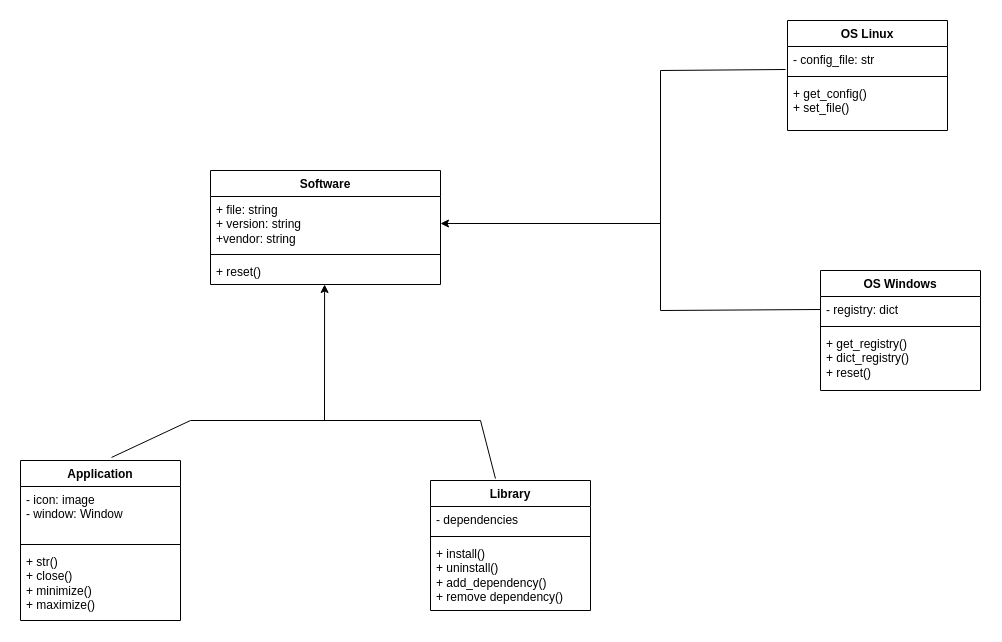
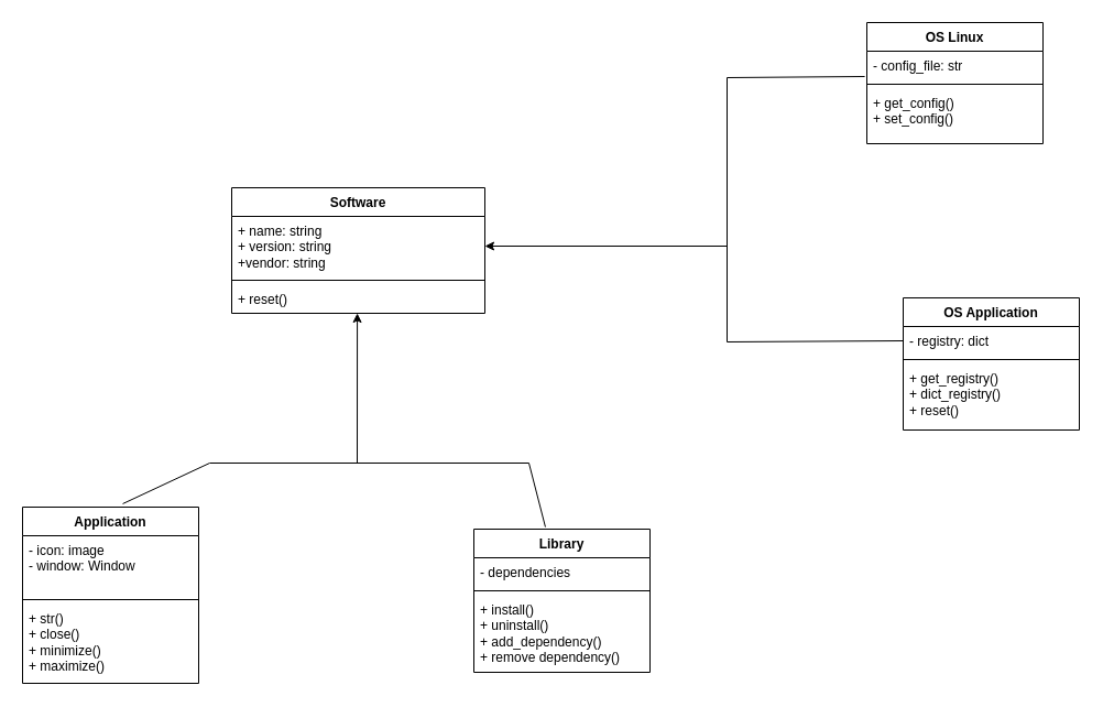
- <mxCell id="28" value="&lt;div&gt;+ get_config()&lt;/div&gt;&lt;div&gt;+ set_file()&lt;br&gt;&lt;/div&gt;" style="text;strokeColor=none;fillColor=none;align=left;verticalAlign=top;spacingLeft=4;spacingRight=4;overflow=hidden;rotatable=0;points=[[0,0.5],[1,0.5]];portConstraint=eastwest;whiteSpace=wrap;html=1;" vertex="1" parent="25"><mxGeometry y="60" width="160" height="50" as="geometry" /></mxCell>
+ <mxCell id="28" value="&lt;div&gt;+ get_config()&lt;/div&gt;&lt;div&gt;+ set_config()&lt;br&gt;&lt;/div&gt;" style="text;strokeColor=none;fillColor=none;align=left;verticalAlign=top;spacingLeft=4;spacingRight=4;overflow=hidden;rotatable=0;points=[[0,0.5],[1,0.5]];portConstraint=eastwest;whiteSpace=wrap;html=1;" vertex="1" parent="25"><mxGeometry y="60" width="160" height="50" as="geometry" /></mxCell>
- <mxCell id="3" value="+ file: string&lt;br&gt;+ version: string&lt;br&gt;+vendor: string" style="text;strokeColor=none;fillColor=none;align=left;verticalAlign=top;spacingLeft=4;spacingRight=4;overflow=hidden;rotatable=0;points=[[0,0.5],[1,0.5]];portConstraint=eastwest;whiteSpace=wrap;html=1;" vertex="1" parent="2"><mxGeometry y="26" width="230" height="54" as="geometry" /></mxCell>
+ <mxCell id="3" value="+ name: string&lt;br&gt;+ version: string&lt;br&gt;+vendor: string" style="text;strokeColor=none;fillColor=none;align=left;verticalAlign=top;spacingLeft=4;spacingRight=4;overflow=hidden;rotatable=0;points=[[0,0.5],[1,0.5]];portConstraint=eastwest;whiteSpace=wrap;html=1;" vertex="1" parent="2"><mxGeometry y="26" width="230" height="54" as="geometry" /></mxCell>
- <mxCell id="20" value="OS Windows" style="swimlane;fontStyle=1;align=center;verticalAlign=top;childLayout=stackLayout;horizontal=1;startSize=26;horizontalStack=0;resizeParent=1;resizeParentMax=0;resizeLast=0;collapsible=1;marginBottom=0;whiteSpace=wrap;html=1;" vertex="1" parent="1"><mxGeometry x="820" y="270" width="160" height="120" as="geometry" /></mxCell>
+ <mxCell id="20" value="OS Application" style="swimlane;fontStyle=1;align=center;verticalAlign=top;childLayout=stackLayout;horizontal=1;startSize=26;horizontalStack=0;resizeParent=1;resizeParentMax=0;resizeLast=0;collapsible=1;marginBottom=0;whiteSpace=wrap;html=1;" vertex="1" parent="1"><mxGeometry x="820" y="270" width="160" height="120" as="geometry" /></mxCell>
